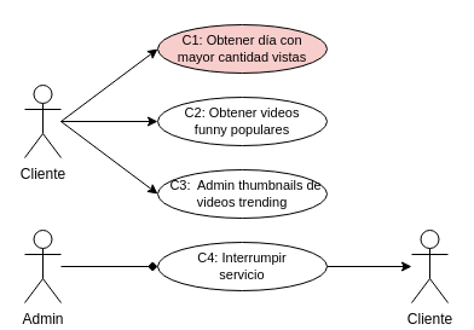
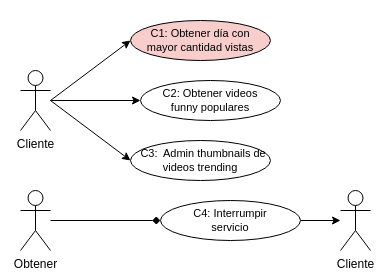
- <mxCell id="6" value="C2: Obtener videos&lt;div style=&quot;font-size: 11px;&quot;&gt;funny populares&lt;/div&gt;" style="ellipse;whiteSpace=wrap;html=1;fontSize=11;" parent="1" vertex="1"><mxGeometry x="130" y="80" width="140" height="40" as="geometry" /></mxCell>
+ <mxCell id="6" value="C2: Obtener videos&lt;div style=&quot;font-size: 11px;&quot;&gt;funny populares&lt;/div&gt;" style="ellipse;whiteSpace=wrap;html=1;fontSize=11;" parent="1" vertex="1"><mxGeometry x="140" y="80" width="140" height="40" as="geometry" /></mxCell>
- <mxCell id="8" value="C4: Interrumpir&lt;div style=&quot;font-size: 11px;&quot;&gt;servicio&lt;br style=&quot;font-size: 11px;&quot;&gt;&lt;/div&gt;" style="ellipse;whiteSpace=wrap;html=1;fontSize=11;" parent="1" vertex="1"><mxGeometry x="130" y="200" width="140" height="40" as="geometry" /></mxCell>
+ <mxCell id="8" value="C4: Interrumpir&lt;div style=&quot;font-size: 11px;&quot;&gt;servicio&lt;br style=&quot;font-size: 11px;&quot;&gt;&lt;/div&gt;" style="ellipse;whiteSpace=wrap;html=1;fontSize=11;" parent="1" vertex="1"><mxGeometry x="160" y="200" width="140" height="40" as="geometry" /></mxCell>
- <mxCell id="5" value="Admin" style="shape=umlActor;verticalLabelPosition=bottom;verticalAlign=top;html=1;outlineConnect=0;" parent="1" vertex="1"><mxGeometry x="20" y="190" width="30" height="60" as="geometry" /></mxCell>
+ <mxCell id="5" value="Obtener" style="shape=umlActor;verticalLabelPosition=bottom;verticalAlign=top;html=1;outlineConnect=0;" parent="1" vertex="1"><mxGeometry x="20" y="190" width="30" height="60" as="geometry" /></mxCell>
